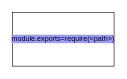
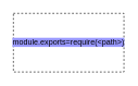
- <mxCell id="2" value="&lt;span style=&quot;background-color: rgb(153, 153, 255);&quot;&gt;module.exports=require(&amp;lt;path&amp;gt;)&lt;/span&gt;" style="rounded=0;whiteSpace=wrap;html=1;" vertex="1" parent="1"><mxGeometry x="20" y="20" width="170" height="90" as="geometry" /></mxCell>
+ <mxCell id="2" value="&lt;span style=&quot;background-color: rgb(153, 153, 255);&quot;&gt;module.exports=require(&amp;lt;path&amp;gt;)&lt;/span&gt;" style="rounded=0;whiteSpace=wrap;html=1;dashed=1;" vertex="1" parent="1"><mxGeometry x="20" y="20" width="170" height="90" as="geometry" /></mxCell>
